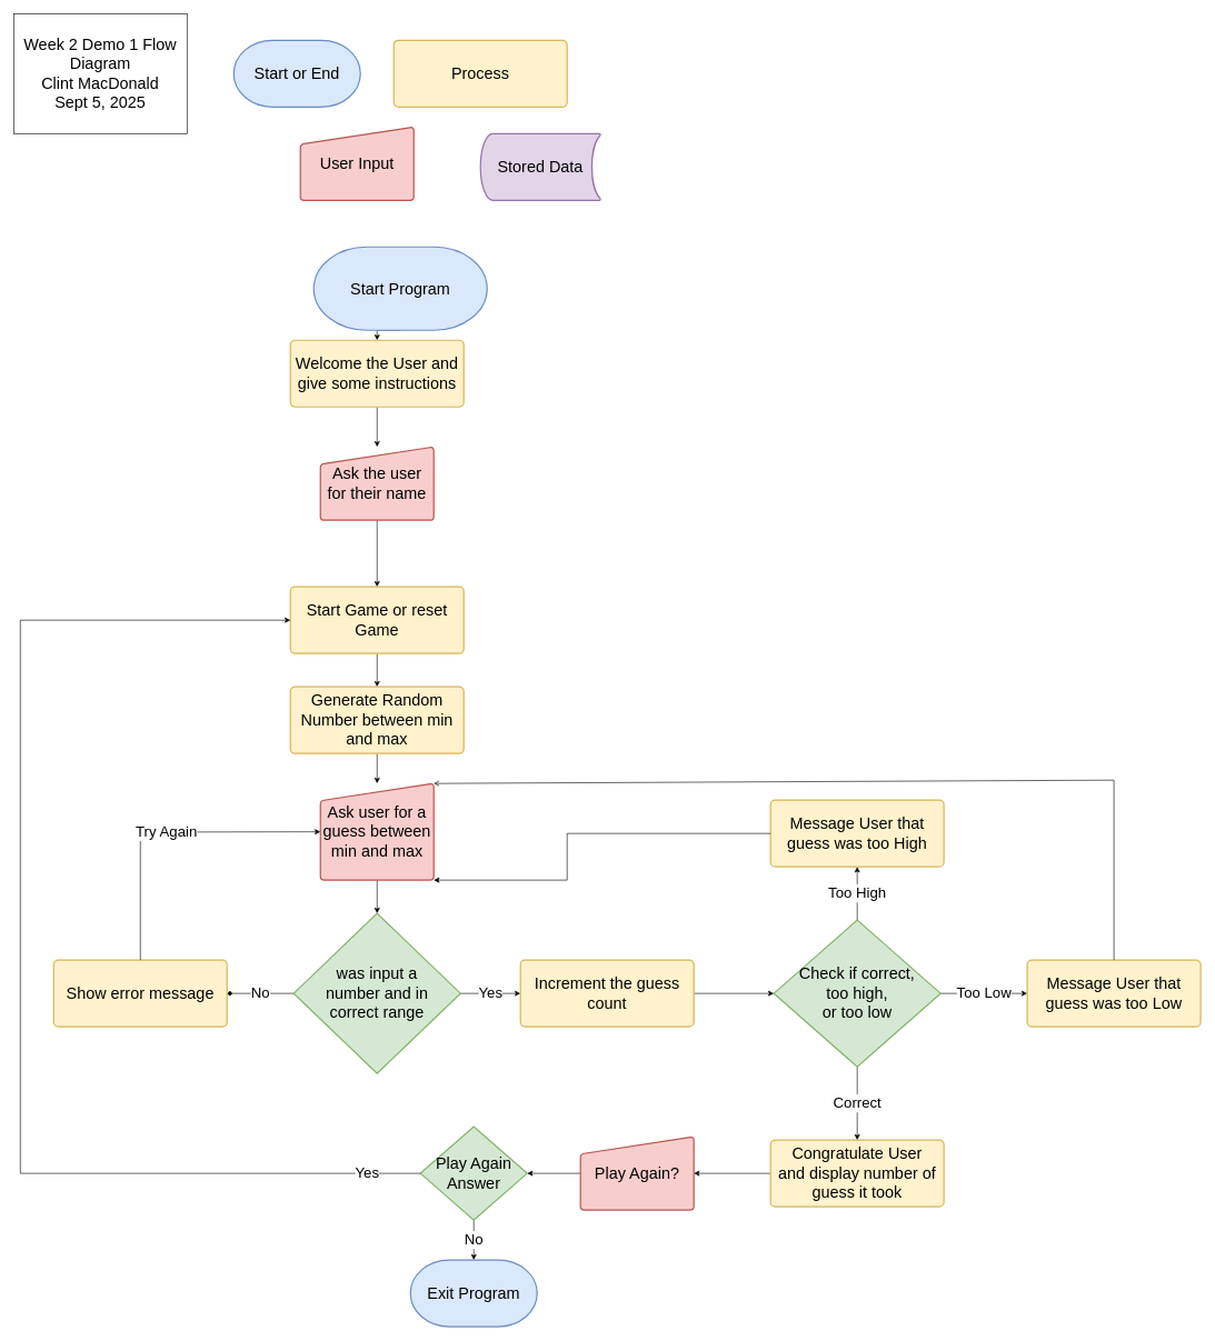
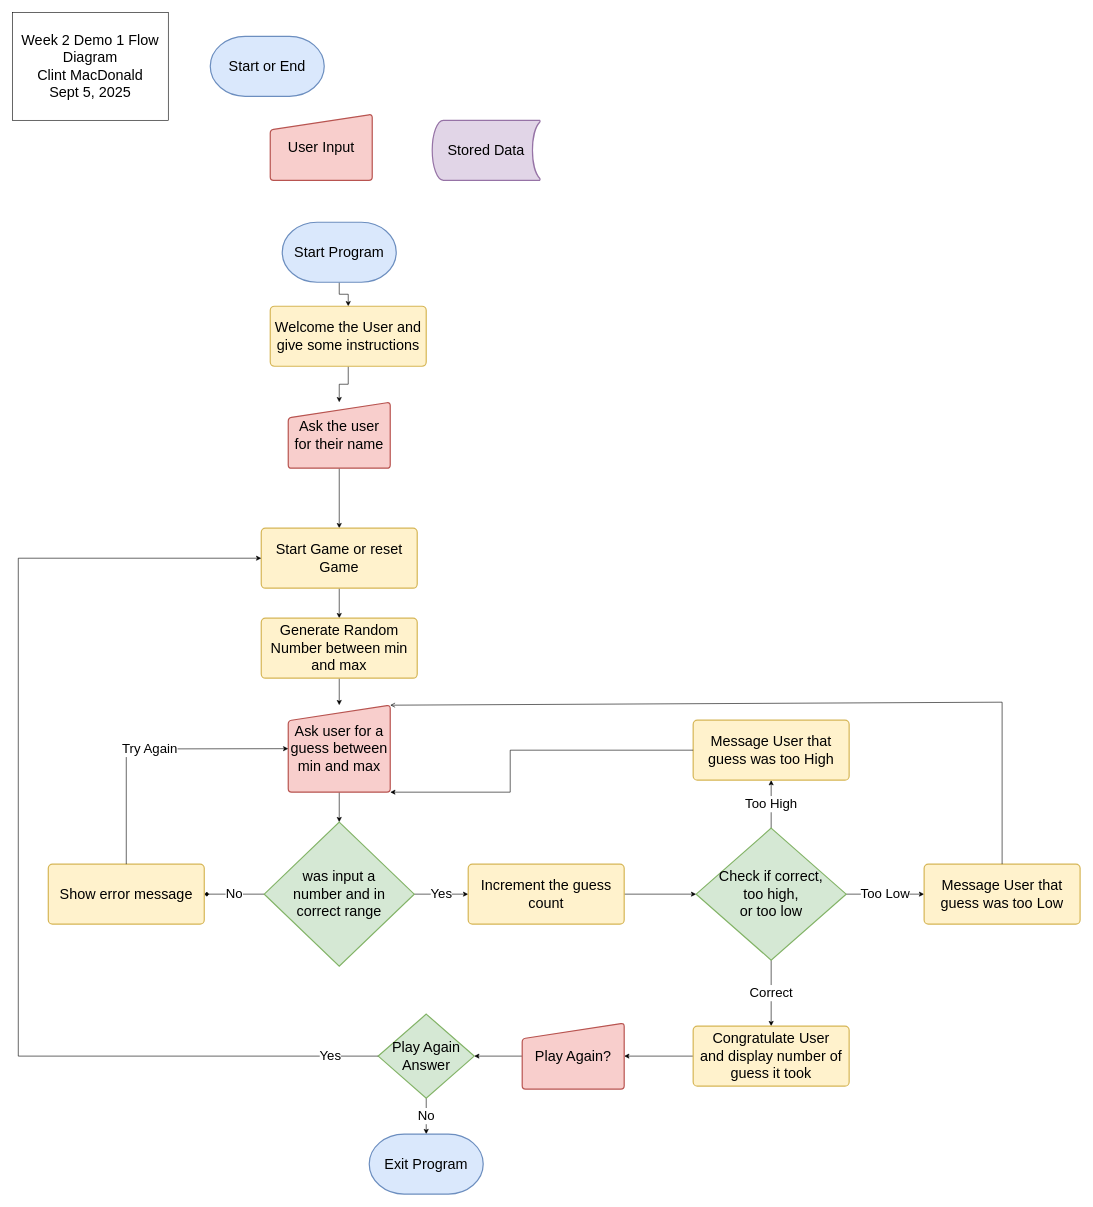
- <mxCell id="3" value="Process" style="rounded=1;whiteSpace=wrap;html=1;absoluteArcSize=1;arcSize=14;strokeWidth=2;fontSize=24;fillColor=#fff2cc;strokeColor=#d6b656;" vertex="1" parent="1"><mxGeometry x="590" y="60" width="260" height="100" as="geometry" /></mxCell>
- <mxCell id="8" value="Start Program" style="strokeWidth=2;html=1;shape=mxgraph.flowchart.terminator;whiteSpace=wrap;fillColor=#dae8fc;strokeColor=#6c8ebf;fontSize=24;" vertex="1" parent="1"><mxGeometry x="470" y="370" width="260" height="125" as="geometry" /></mxCell>
+ <mxCell id="8" value="Start Program" style="strokeWidth=2;html=1;shape=mxgraph.flowchart.terminator;whiteSpace=wrap;fillColor=#dae8fc;strokeColor=#6c8ebf;fontSize=24;" vertex="1" parent="1"><mxGeometry x="470" y="370" width="190" height="100" as="geometry" /></mxCell>
- <mxCell id="10" value="Welcome the User and give some instructions" style="rounded=1;whiteSpace=wrap;html=1;absoluteArcSize=1;arcSize=14;strokeWidth=2;fontSize=24;fillColor=#fff2cc;strokeColor=#d6b656;" vertex="1" parent="1"><mxGeometry x="435" y="510" width="260" height="100" as="geometry" /></mxCell>
+ <mxCell id="10" value="Welcome the User and give some instructions" style="rounded=1;whiteSpace=wrap;html=1;absoluteArcSize=1;arcSize=14;strokeWidth=2;fontSize=24;fillColor=#fff2cc;strokeColor=#d6b656;" vertex="1" parent="1"><mxGeometry x="450" y="510" width="260" height="100" as="geometry" /></mxCell>
